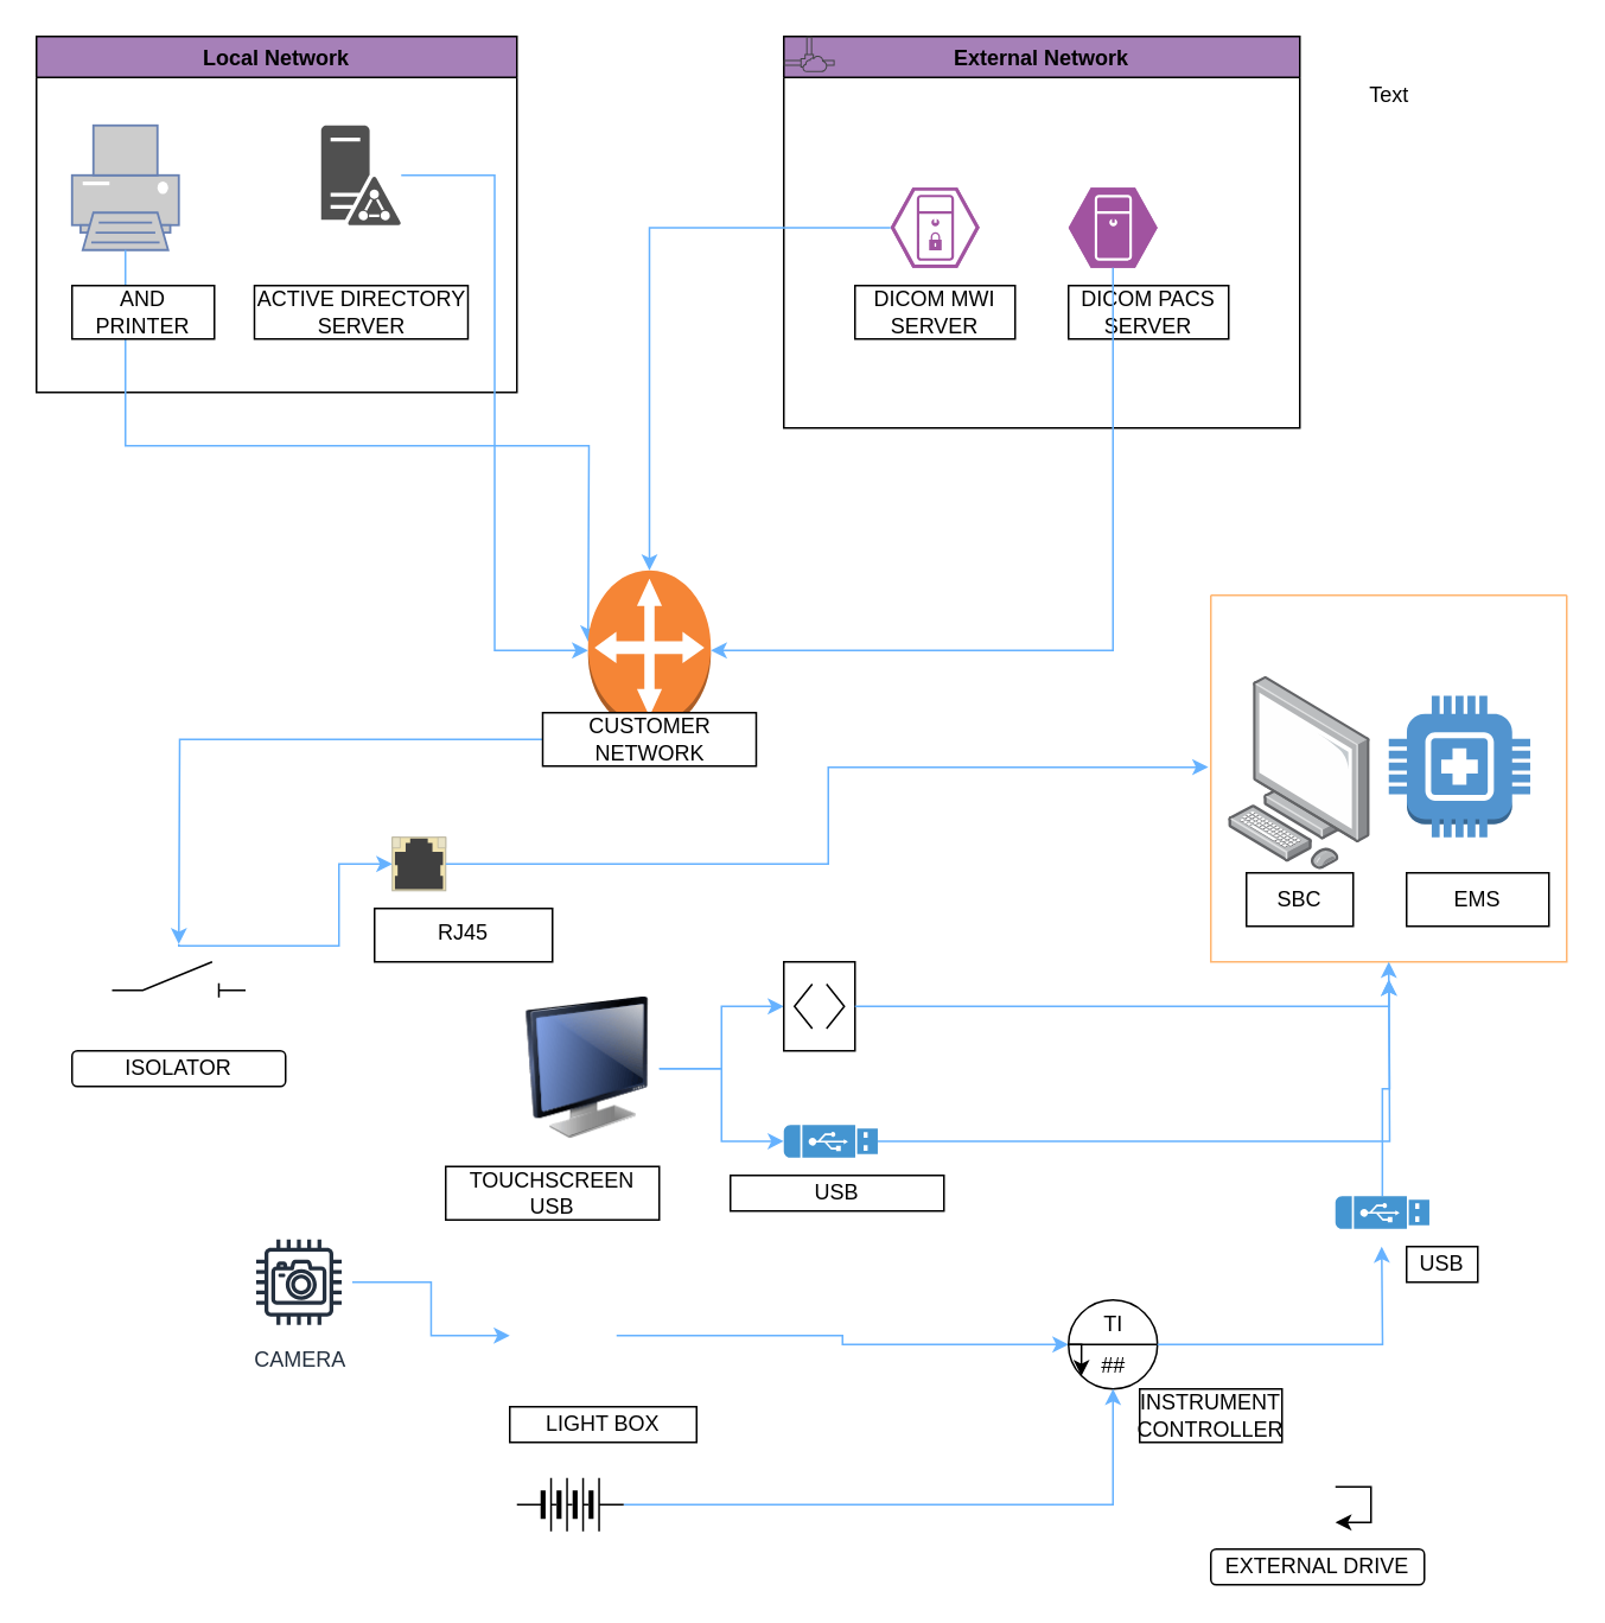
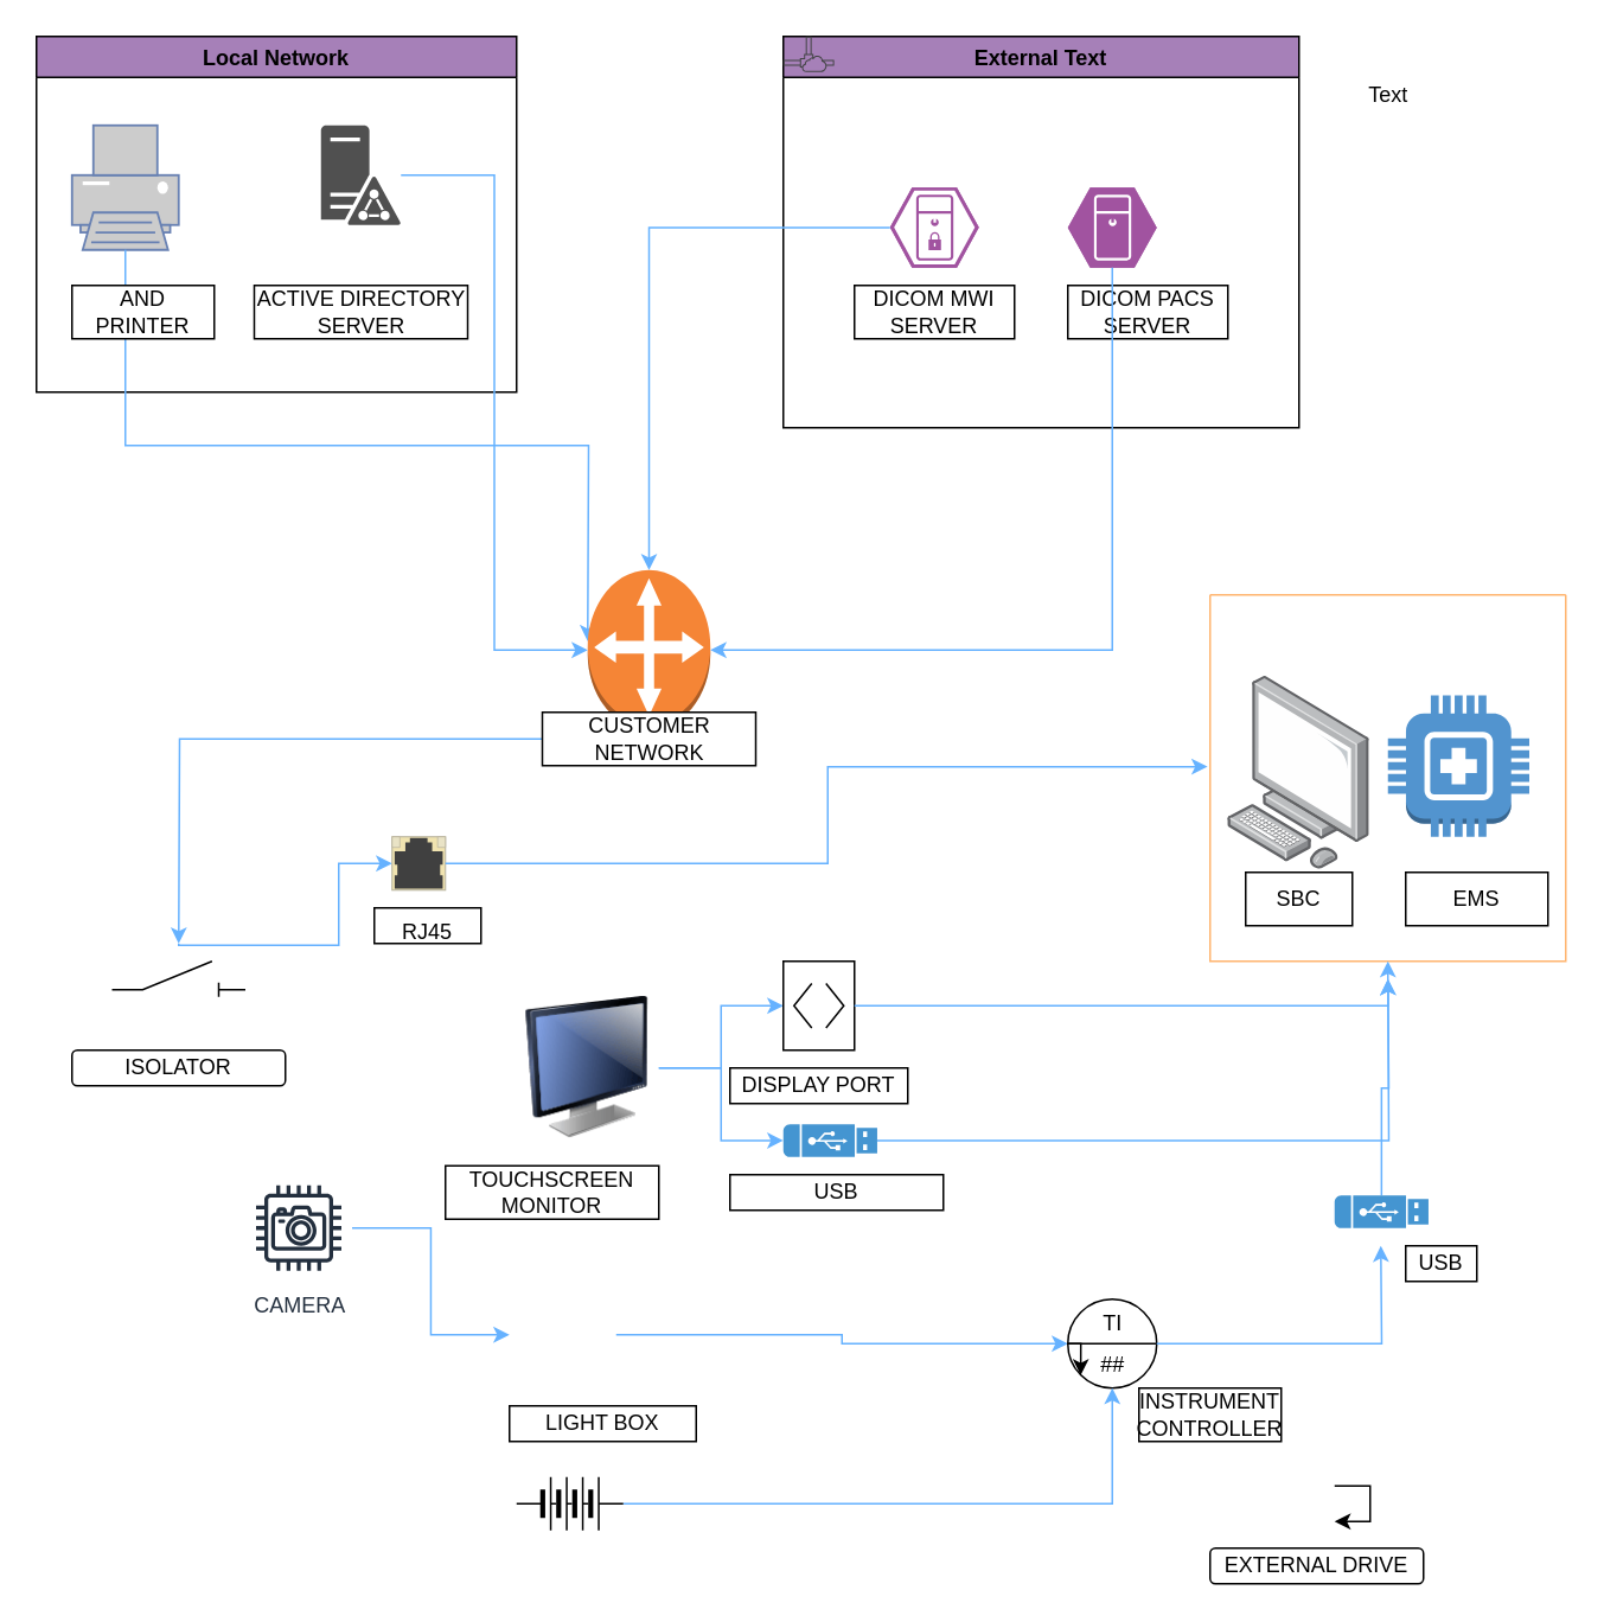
- <mxCell id="8" value="External Network" style="swimlane;fillColor=#A680B8;" parent="1" vertex="1"><mxGeometry x="440" y="20" width="290" height="220" as="geometry" /></mxCell>
+ <mxCell id="8" value="External Text" style="swimlane;fillColor=#A680B8;" parent="1" vertex="1"><mxGeometry x="440" y="20" width="290" height="220" as="geometry" /></mxCell>
- <mxCell id="50" value="RJ45" style="whiteSpace=wrap;html=1;verticalAlign=top;shadow=0;dashed=0;" parent="1" vertex="1"><mxGeometry x="210" y="510" width="100" height="30" as="geometry" /></mxCell>
+ <mxCell id="50" value="RJ45" style="whiteSpace=wrap;html=1;verticalAlign=top;shadow=0;dashed=0;" parent="1" vertex="1"><mxGeometry x="210" y="510" width="60" height="20" as="geometry" /></mxCell>
+ <mxCell id="51" value="DISPLAY PORT" style="whiteSpace=wrap;html=1;" parent="1" vertex="1"><mxGeometry x="410" y="600" width="100" height="20" as="geometry" /></mxCell>
- <mxCell id="38" value="TOUCHSCREEN USB" style="whiteSpace=wrap;html=1;" parent="1" vertex="1"><mxGeometry x="250" y="655" width="120" height="30" as="geometry" /></mxCell>
+ <mxCell id="38" value="TOUCHSCREEN MONITOR" style="whiteSpace=wrap;html=1;" parent="1" vertex="1"><mxGeometry x="250" y="655" width="120" height="30" as="geometry" /></mxCell>
- <mxCell id="28" value="CAMERA" style="sketch=0;outlineConnect=0;fontColor=#232F3E;gradientColor=none;strokeColor=#232F3E;fillColor=#ffffff;dashed=0;verticalLabelPosition=bottom;verticalAlign=top;align=center;html=1;fontSize=12;fontStyle=0;aspect=fixed;shape=mxgraph.aws4.resourceIcon;resIcon=mxgraph.aws4.camera;" parent="1" vertex="1"><mxGeometry x="137.5" y="690" width="60" height="60" as="geometry" /></mxCell>
+ <mxCell id="28" value="CAMERA" style="sketch=0;outlineConnect=0;fontColor=#232F3E;gradientColor=none;strokeColor=#232F3E;fillColor=#ffffff;dashed=0;verticalLabelPosition=bottom;verticalAlign=top;align=center;html=1;fontSize=12;fontStyle=0;aspect=fixed;shape=mxgraph.aws4.resourceIcon;resIcon=mxgraph.aws4.camera;" parent="1" vertex="1"><mxGeometry x="137.5" y="660" width="60" height="60" as="geometry" /></mxCell>
